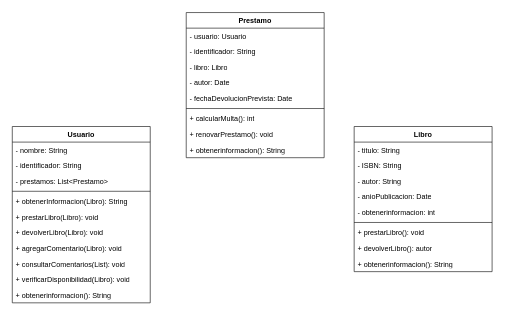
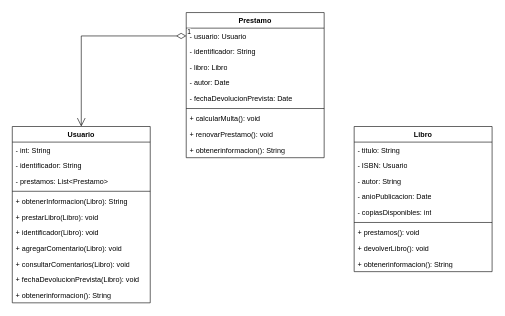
+ <mxCell id="34" value="1" style="endArrow=open;html=1;endSize=12;startArrow=diamondThin;startSize=14;startFill=0;edgeStyle=orthogonalEdgeStyle;align=left;verticalAlign=bottom;rounded=0;" edge="1" parent="1" source="25" target="2"><mxGeometry x="-1" y="3" relative="1" as="geometry"><mxPoint x="270" y="340" as="sourcePoint" /><mxPoint x="430" y="340" as="targetPoint" /></mxGeometry></mxCell>
- <mxCell id="31" value="+ calcularMulta(): int" style="text;strokeColor=none;fillColor=none;align=left;verticalAlign=top;spacingLeft=4;spacingRight=4;overflow=hidden;rotatable=0;points=[[0,0.5],[1,0.5]];portConstraint=eastwest;whiteSpace=wrap;html=1;" vertex="1" parent="24"><mxGeometry y="164" width="230" height="26" as="geometry" /></mxCell>
+ <mxCell id="31" value="+ calcularMulta(): void" style="text;strokeColor=none;fillColor=none;align=left;verticalAlign=top;spacingLeft=4;spacingRight=4;overflow=hidden;rotatable=0;points=[[0,0.5],[1,0.5]];portConstraint=eastwest;whiteSpace=wrap;html=1;" vertex="1" parent="24"><mxGeometry y="164" width="230" height="26" as="geometry" /></mxCell>
- <mxCell id="3" value="- nombre: String" style="text;strokeColor=none;fillColor=none;align=left;verticalAlign=top;spacingLeft=4;spacingRight=4;overflow=hidden;rotatable=0;points=[[0,0.5],[1,0.5]];portConstraint=eastwest;whiteSpace=wrap;html=1;" vertex="1" parent="2"><mxGeometry y="26" width="230" height="26" as="geometry" /></mxCell>
+ <mxCell id="3" value="- int: String" style="text;strokeColor=none;fillColor=none;align=left;verticalAlign=top;spacingLeft=4;spacingRight=4;overflow=hidden;rotatable=0;points=[[0,0.5],[1,0.5]];portConstraint=eastwest;whiteSpace=wrap;html=1;" vertex="1" parent="2"><mxGeometry y="26" width="230" height="26" as="geometry" /></mxCell>
- <mxCell id="16" value="- ISBN: String" style="text;strokeColor=none;fillColor=none;align=left;verticalAlign=top;spacingLeft=4;spacingRight=4;overflow=hidden;rotatable=0;points=[[0,0.5],[1,0.5]];portConstraint=eastwest;whiteSpace=wrap;html=1;" vertex="1" parent="14"><mxGeometry y="52" width="230" height="26" as="geometry" /></mxCell>
+ <mxCell id="16" value="- ISBN: Usuario" style="text;strokeColor=none;fillColor=none;align=left;verticalAlign=top;spacingLeft=4;spacingRight=4;overflow=hidden;rotatable=0;points=[[0,0.5],[1,0.5]];portConstraint=eastwest;whiteSpace=wrap;html=1;" vertex="1" parent="14"><mxGeometry y="52" width="230" height="26" as="geometry" /></mxCell>
- <mxCell id="19" value="- obtenerinformacion: int" style="text;strokeColor=none;fillColor=none;align=left;verticalAlign=top;spacingLeft=4;spacingRight=4;overflow=hidden;rotatable=0;points=[[0,0.5],[1,0.5]];portConstraint=eastwest;whiteSpace=wrap;html=1;" vertex="1" parent="14"><mxGeometry y="130" width="230" height="26" as="geometry" /></mxCell>
+ <mxCell id="19" value="- copiasDisponibles: int" style="text;strokeColor=none;fillColor=none;align=left;verticalAlign=top;spacingLeft=4;spacingRight=4;overflow=hidden;rotatable=0;points=[[0,0.5],[1,0.5]];portConstraint=eastwest;whiteSpace=wrap;html=1;" vertex="1" parent="14"><mxGeometry y="130" width="230" height="26" as="geometry" /></mxCell>
- <mxCell id="9" value="+ devolverLibro(Libro): void" style="text;strokeColor=none;fillColor=none;align=left;verticalAlign=top;spacingLeft=4;spacingRight=4;overflow=hidden;rotatable=0;points=[[0,0.5],[1,0.5]];portConstraint=eastwest;whiteSpace=wrap;html=1;" vertex="1" parent="2"><mxGeometry y="164" width="230" height="26" as="geometry" /></mxCell>
+ <mxCell id="9" value="+ identificador(Libro): void" style="text;strokeColor=none;fillColor=none;align=left;verticalAlign=top;spacingLeft=4;spacingRight=4;overflow=hidden;rotatable=0;points=[[0,0.5],[1,0.5]];portConstraint=eastwest;whiteSpace=wrap;html=1;" vertex="1" parent="2"><mxGeometry y="164" width="230" height="26" as="geometry" /></mxCell>
- <mxCell id="21" value="+ prestarLibro(): void" style="text;strokeColor=none;fillColor=none;align=left;verticalAlign=top;spacingLeft=4;spacingRight=4;overflow=hidden;rotatable=0;points=[[0,0.5],[1,0.5]];portConstraint=eastwest;whiteSpace=wrap;html=1;" vertex="1" parent="14"><mxGeometry y="164" width="230" height="26" as="geometry" /></mxCell>
+ <mxCell id="21" value="+ prestamos(): void" style="text;strokeColor=none;fillColor=none;align=left;verticalAlign=top;spacingLeft=4;spacingRight=4;overflow=hidden;rotatable=0;points=[[0,0.5],[1,0.5]];portConstraint=eastwest;whiteSpace=wrap;html=1;" vertex="1" parent="14"><mxGeometry y="164" width="230" height="26" as="geometry" /></mxCell>
- <mxCell id="22" value="+ devolverLibro(): autor" style="text;strokeColor=none;fillColor=none;align=left;verticalAlign=top;spacingLeft=4;spacingRight=4;overflow=hidden;rotatable=0;points=[[0,0.5],[1,0.5]];portConstraint=eastwest;whiteSpace=wrap;html=1;" vertex="1" parent="14"><mxGeometry y="190" width="230" height="26" as="geometry" /></mxCell>
+ <mxCell id="22" value="+ devolverLibro(): void" style="text;strokeColor=none;fillColor=none;align=left;verticalAlign=top;spacingLeft=4;spacingRight=4;overflow=hidden;rotatable=0;points=[[0,0.5],[1,0.5]];portConstraint=eastwest;whiteSpace=wrap;html=1;" vertex="1" parent="14"><mxGeometry y="190" width="230" height="26" as="geometry" /></mxCell>
- <mxCell id="11" value="+ consultarComentarios(List): void" style="text;strokeColor=none;fillColor=none;align=left;verticalAlign=top;spacingLeft=4;spacingRight=4;overflow=hidden;rotatable=0;points=[[0,0.5],[1,0.5]];portConstraint=eastwest;whiteSpace=wrap;html=1;" vertex="1" parent="2"><mxGeometry y="216" width="230" height="26" as="geometry" /></mxCell>
+ <mxCell id="11" value="+ consultarComentarios(Libro): void" style="text;strokeColor=none;fillColor=none;align=left;verticalAlign=top;spacingLeft=4;spacingRight=4;overflow=hidden;rotatable=0;points=[[0,0.5],[1,0.5]];portConstraint=eastwest;whiteSpace=wrap;html=1;" vertex="1" parent="2"><mxGeometry y="216" width="230" height="26" as="geometry" /></mxCell>
- <mxCell id="12" value="+ verificarDisponibilidad(Libro): void" style="text;strokeColor=none;fillColor=none;align=left;verticalAlign=top;spacingLeft=4;spacingRight=4;overflow=hidden;rotatable=0;points=[[0,0.5],[1,0.5]];portConstraint=eastwest;whiteSpace=wrap;html=1;" vertex="1" parent="2"><mxGeometry y="242" width="230" height="26" as="geometry" /></mxCell>
+ <mxCell id="12" value="+ fechaDevolucionPrevista(Libro): void" style="text;strokeColor=none;fillColor=none;align=left;verticalAlign=top;spacingLeft=4;spacingRight=4;overflow=hidden;rotatable=0;points=[[0,0.5],[1,0.5]];portConstraint=eastwest;whiteSpace=wrap;html=1;" vertex="1" parent="2"><mxGeometry y="242" width="230" height="26" as="geometry" /></mxCell>
